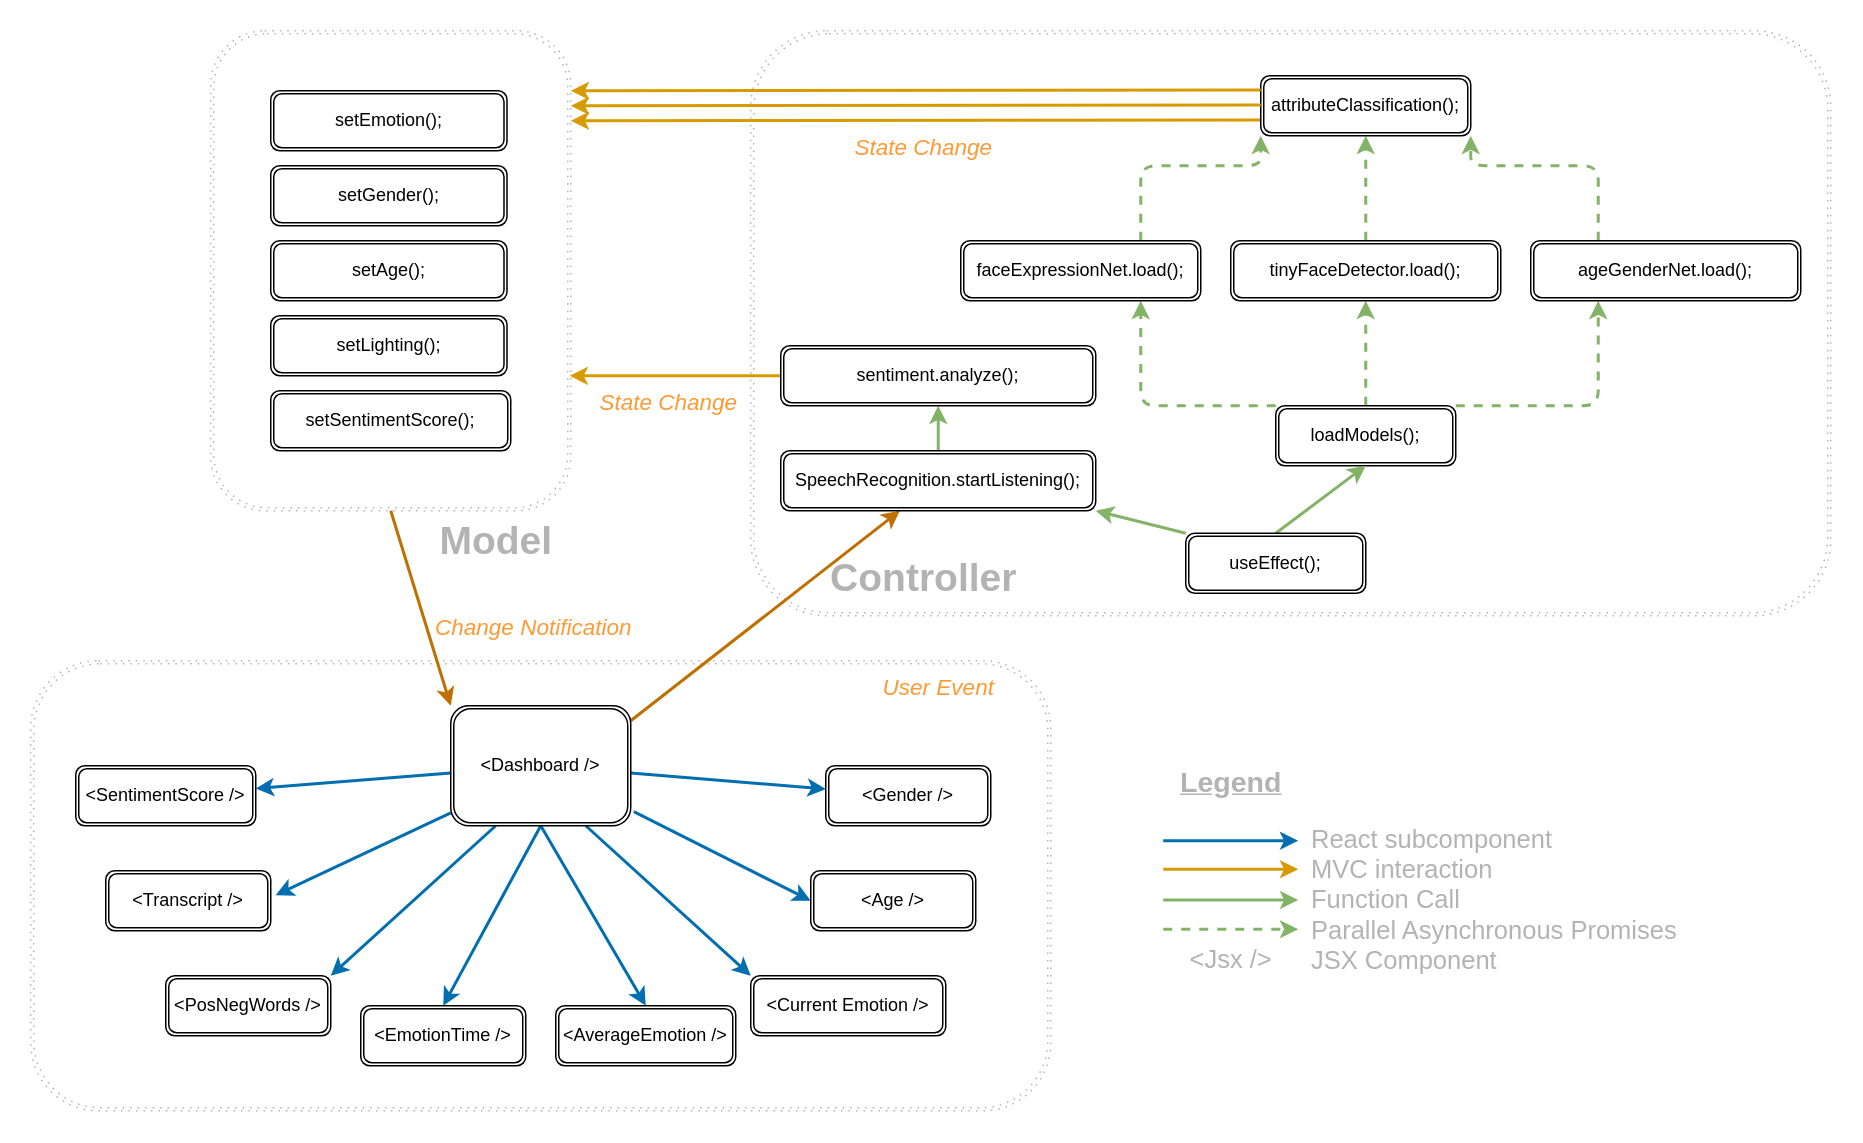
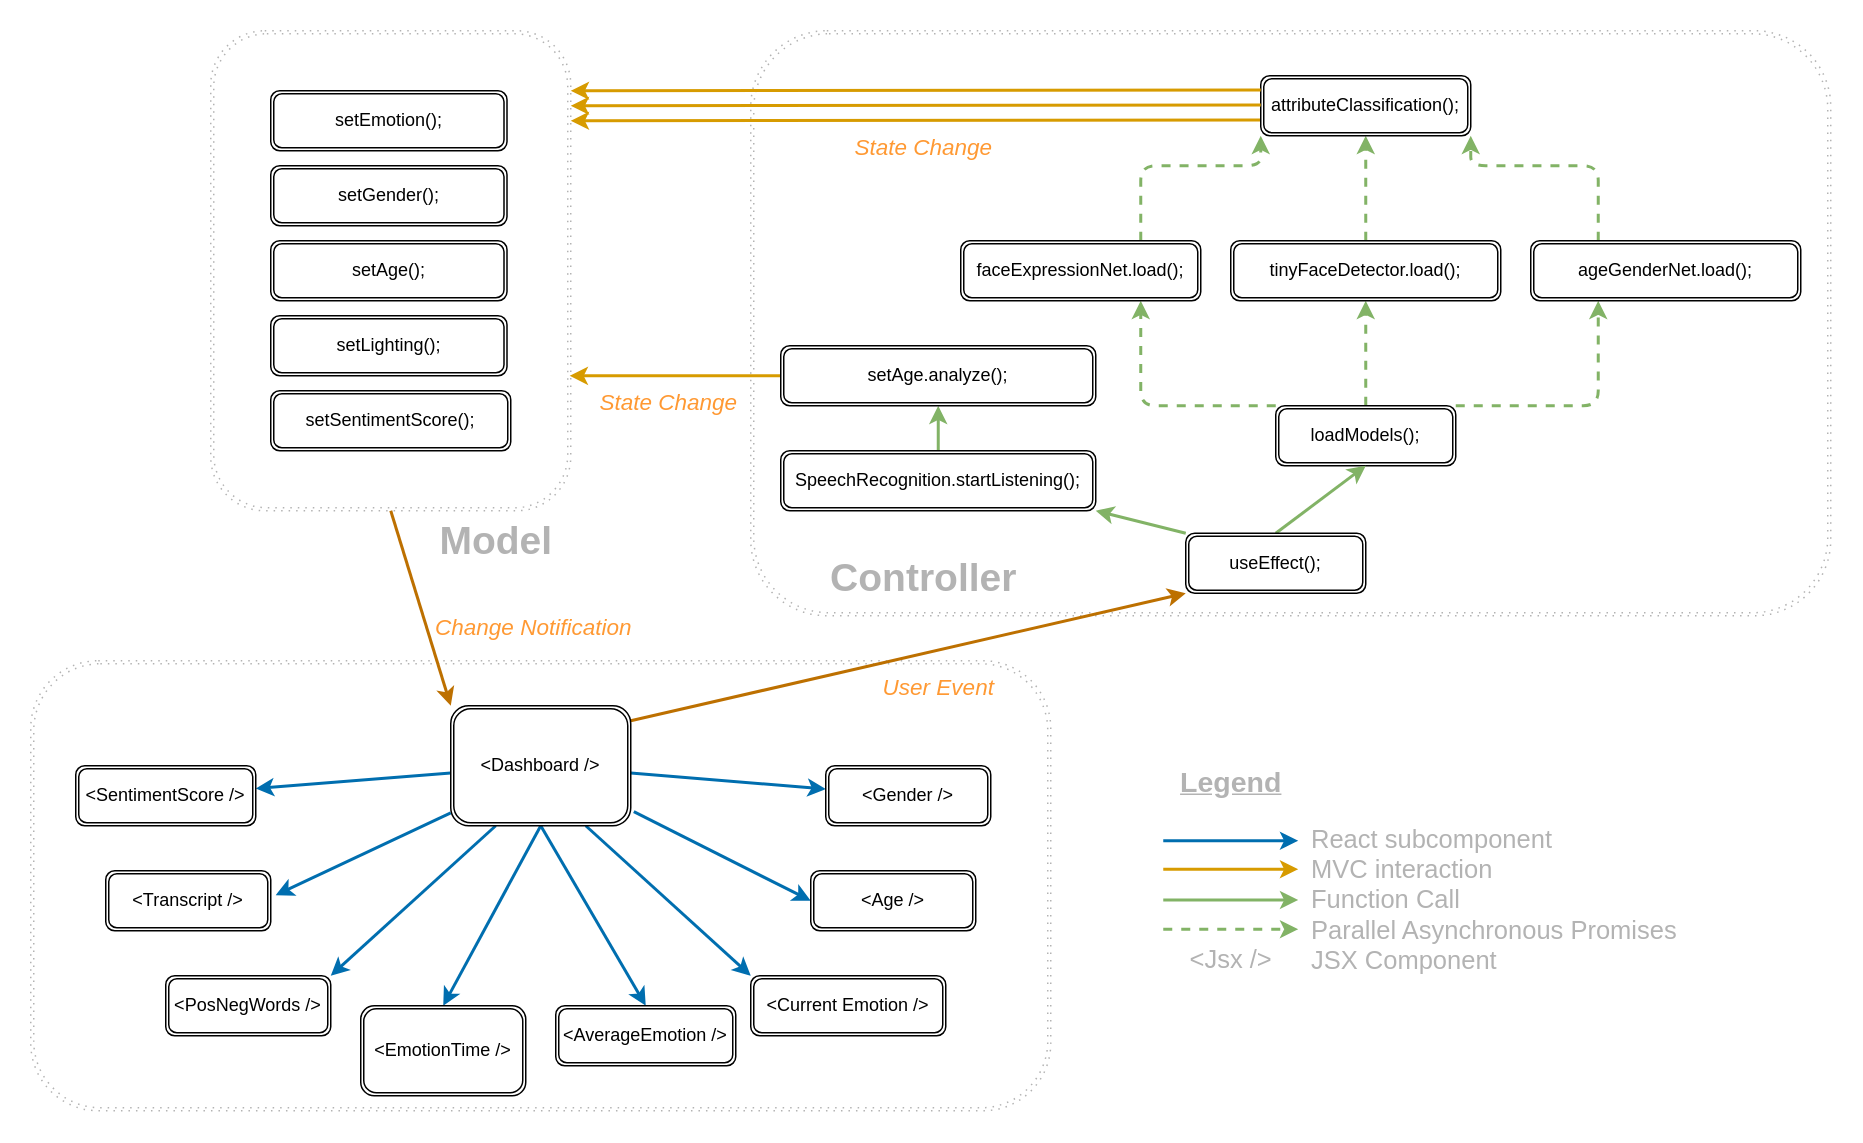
- <mxCell id="41" value="sentiment.analyze();" style="shape=ext;double=1;rounded=1;whiteSpace=wrap;html=1;" vertex="1" parent="1"><mxGeometry x="520" y="230" width="210" height="40" as="geometry" /></mxCell>
+ <mxCell id="41" value="setAge.analyze();" style="shape=ext;double=1;rounded=1;whiteSpace=wrap;html=1;" vertex="1" parent="1"><mxGeometry x="520" y="230" width="210" height="40" as="geometry" /></mxCell>
- <mxCell id="13" style="edgeStyle=none;html=1;exitX=1;exitY=0.125;exitDx=0;exitDy=0;fillColor=#f0a30a;strokeColor=#BD7000;strokeWidth=2;exitPerimeter=0;" edge="1" parent="1" source="14" target="24"><mxGeometry relative="1" as="geometry" /></mxCell>
+ <mxCell id="13" style="edgeStyle=none;html=1;exitX=1;exitY=0.125;exitDx=0;exitDy=0;entryX=0;entryY=1;entryDx=0;entryDy=0;fillColor=#f0a30a;strokeColor=#BD7000;strokeWidth=2;exitPerimeter=0;" edge="1" parent="1" source="14" target="31"><mxGeometry relative="1" as="geometry" /></mxCell>
- <mxCell id="18" value="&amp;lt;EmotionTime /&amp;gt;" style="shape=ext;double=1;rounded=1;whiteSpace=wrap;html=1;" vertex="1" parent="1"><mxGeometry x="240" y="670" width="110" height="40" as="geometry" /></mxCell>
+ <mxCell id="18" value="&amp;lt;EmotionTime /&amp;gt;" style="shape=ext;double=1;rounded=1;whiteSpace=wrap;html=1;" vertex="1" parent="1"><mxGeometry x="240" y="670" width="110" height="60" as="geometry" /></mxCell>
